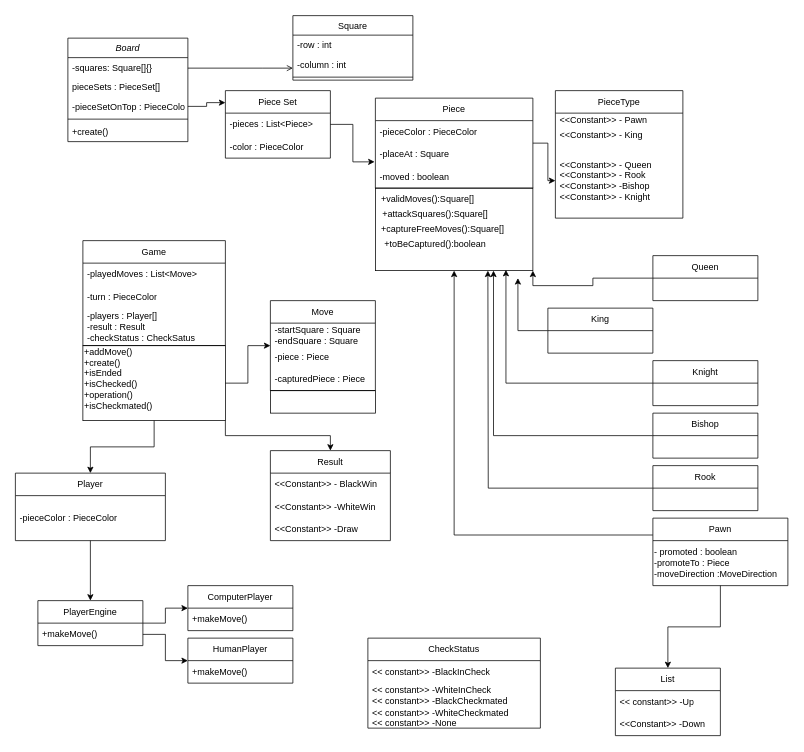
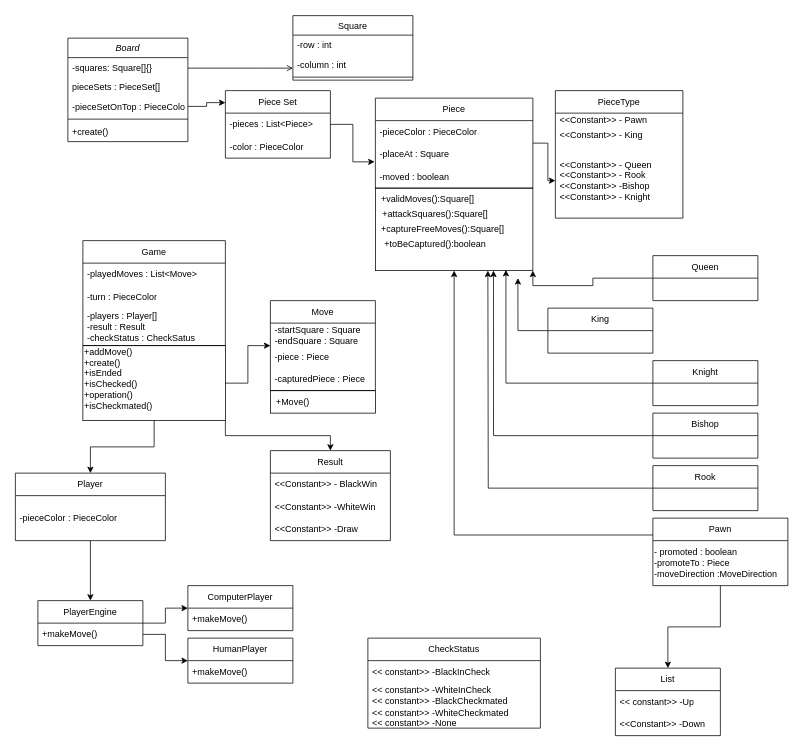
+ <mxCell id="49" value="+Move()" style="text;html=1;strokeColor=none;fillColor=none;align=center;verticalAlign=middle;whiteSpace=wrap;rounded=0;" vertex="1" parent="1"><mxGeometry x="360" y="520" width="60" height="30" as="geometry" /></mxCell>
